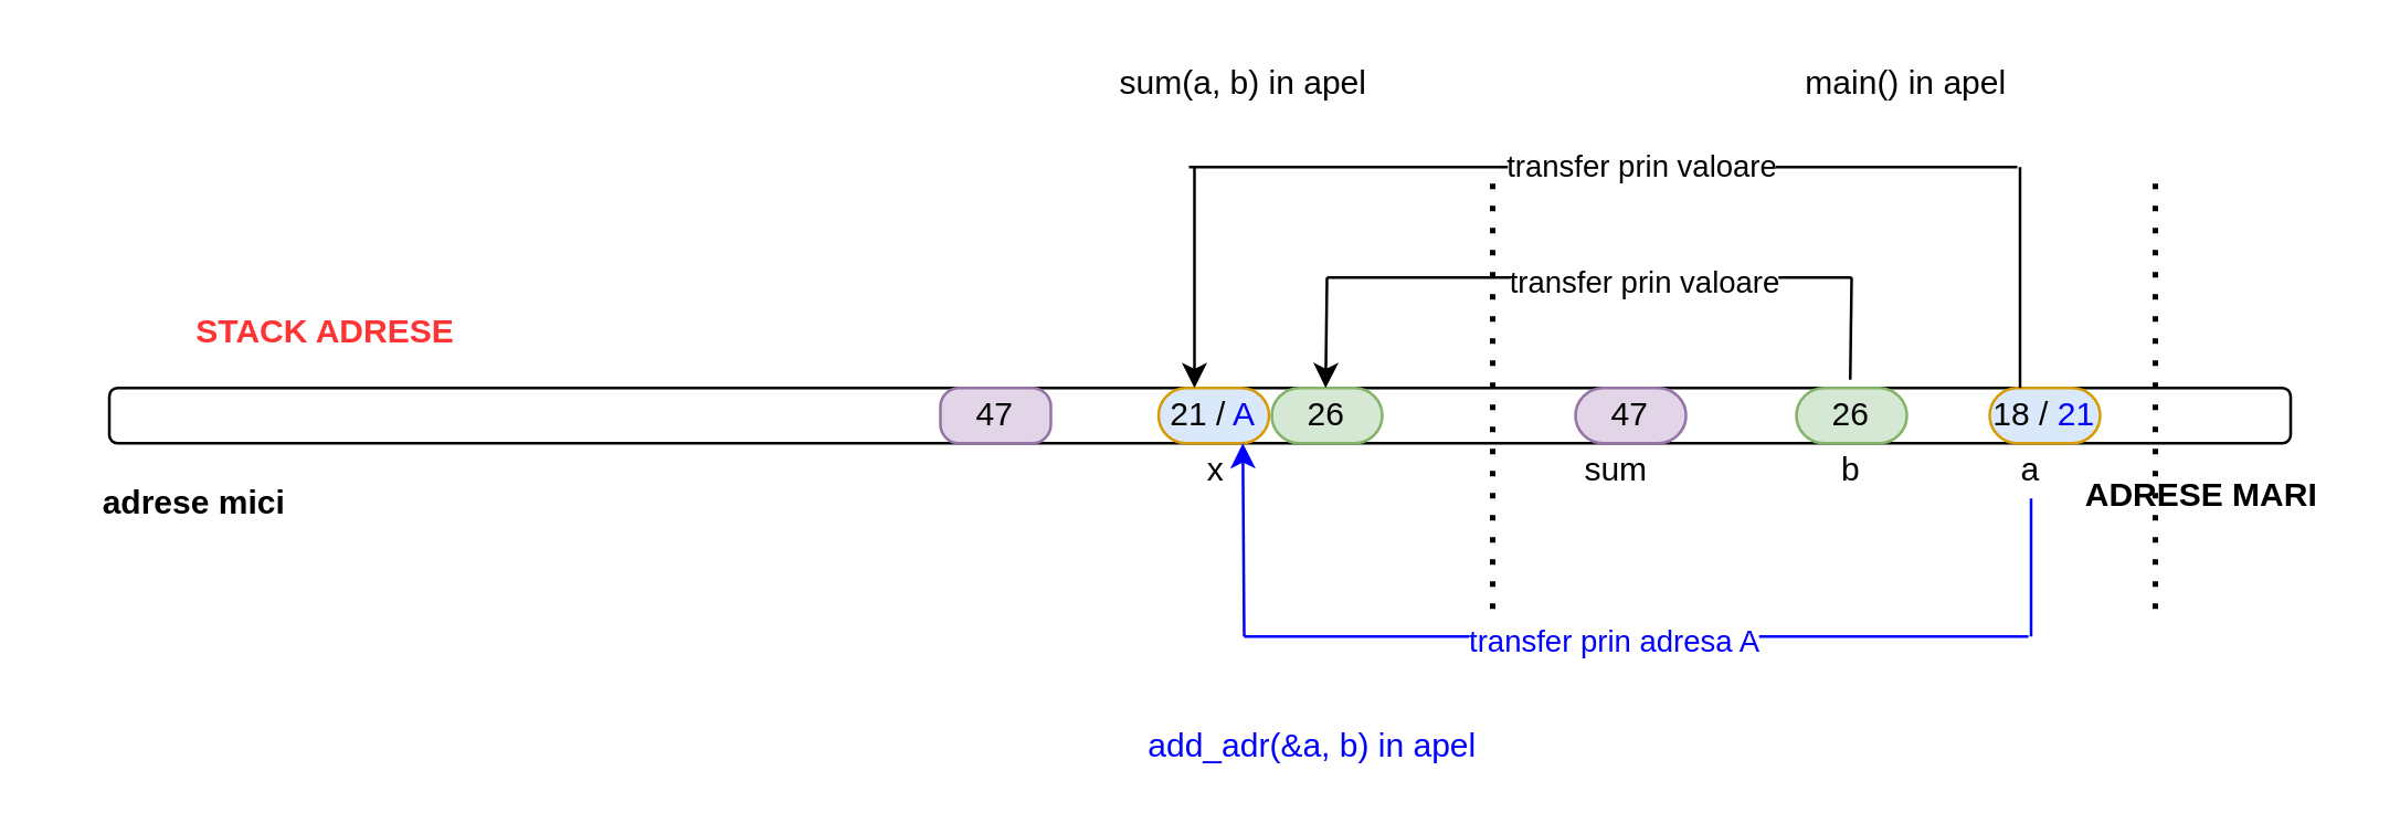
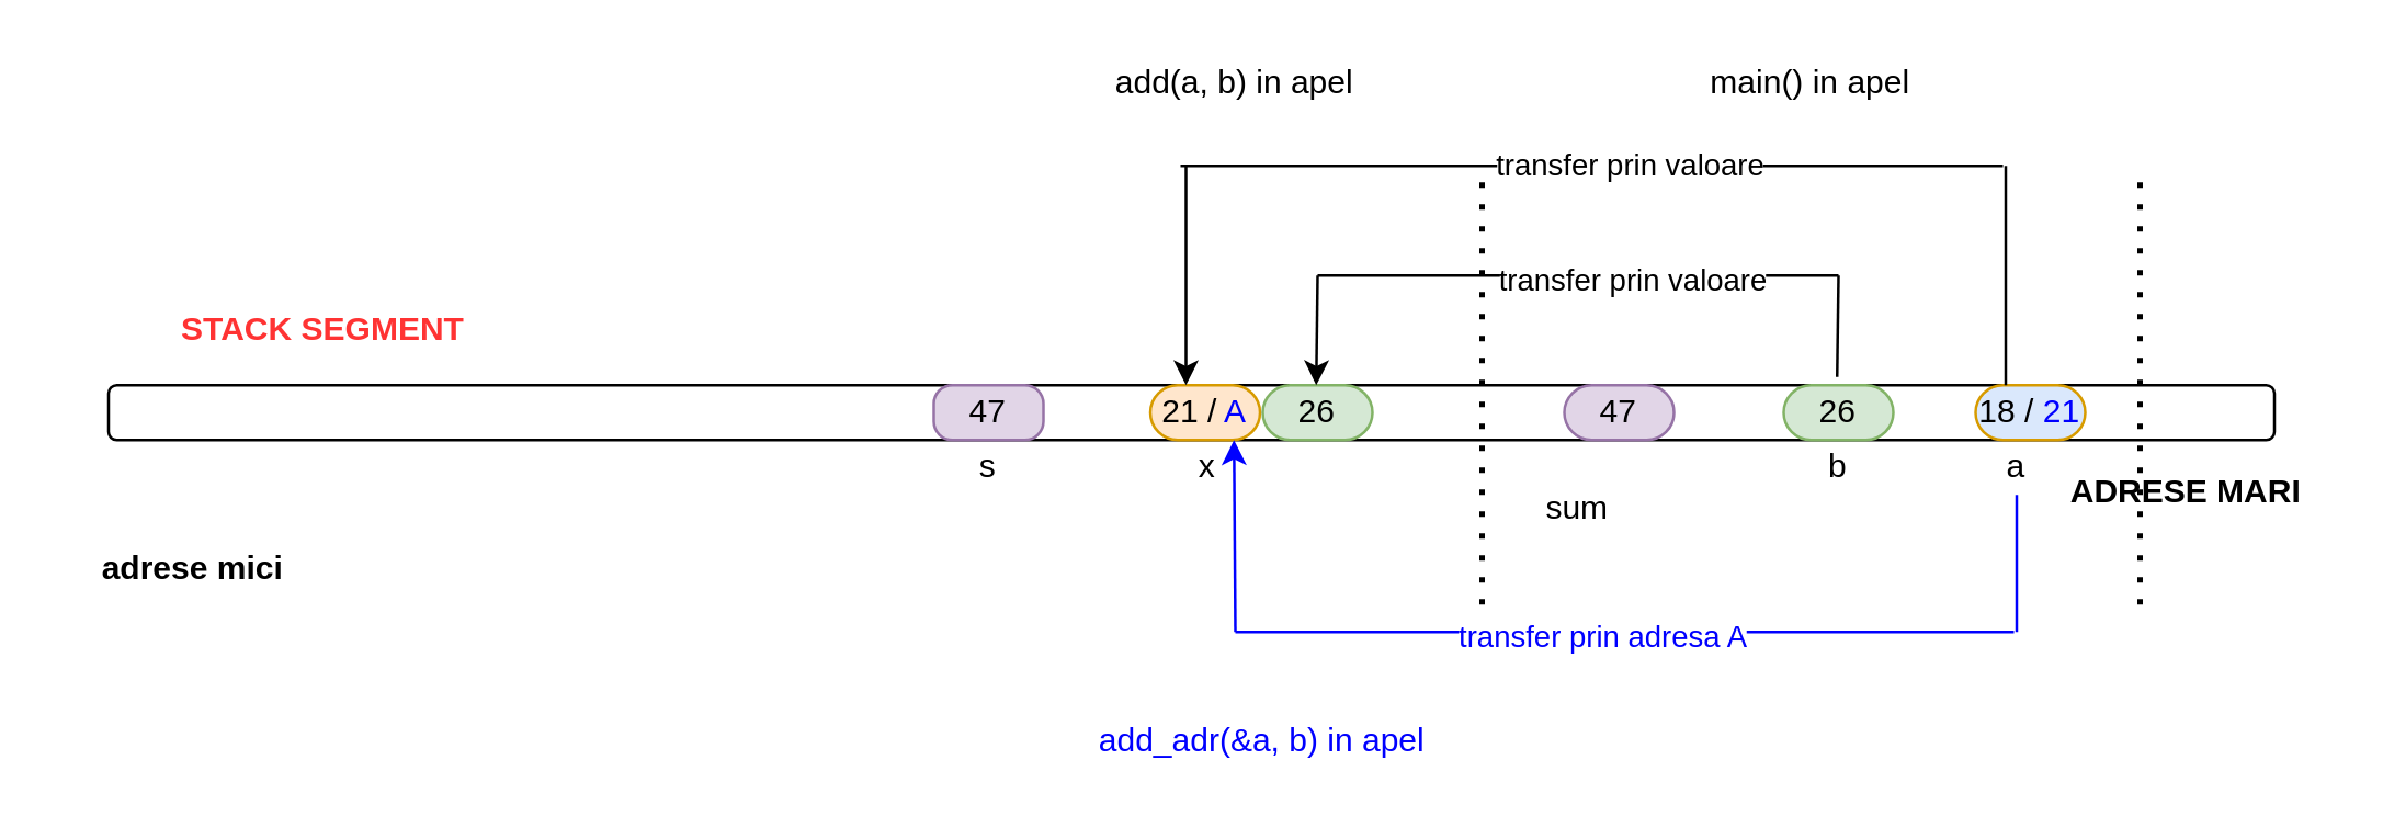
- <mxCell id="14" value="sum(a, b) in apel" style="text;html=1;strokeColor=none;fillColor=none;align=center;verticalAlign=middle;whiteSpace=wrap;rounded=0;" vertex="1" parent="1"><mxGeometry x="400" y="20" width="100" height="20" as="geometry" /></mxCell>
+ <mxCell id="14" value="add(a, b) in apel" style="text;html=1;strokeColor=none;fillColor=none;align=center;verticalAlign=middle;whiteSpace=wrap;rounded=0;" vertex="1" parent="1"><mxGeometry x="400" y="20" width="100" height="20" as="geometry" /></mxCell>
- <mxCell id="6" value="main() in apel" style="text;html=1;strokeColor=none;fillColor=none;align=center;verticalAlign=middle;whiteSpace=wrap;rounded=0;" vertex="1" parent="1"><mxGeometry x="640" y="20" width="100" height="20" as="geometry" /></mxCell>
+ <mxCell id="6" value="main() in apel" style="text;html=1;strokeColor=none;fillColor=none;align=center;verticalAlign=middle;whiteSpace=wrap;rounded=0;" vertex="1" parent="1"><mxGeometry x="610" y="20" width="100" height="20" as="geometry" /></mxCell>
- <mxCell id="33" value="STACK ADRESE" style="text;html=1;strokeColor=none;fillColor=none;align=center;verticalAlign=middle;whiteSpace=wrap;rounded=0;fontStyle=1;fontColor=#FF3333;" vertex="1" parent="1"><mxGeometry x="50" y="110" width="135" height="20" as="geometry" /></mxCell>
+ <mxCell id="33" value="STACK SEGMENT" style="text;html=1;strokeColor=none;fillColor=none;align=center;verticalAlign=middle;whiteSpace=wrap;rounded=0;fontStyle=1;fontColor=#FF3333;" vertex="1" parent="1"><mxGeometry x="50" y="110" width="135" height="20" as="geometry" /></mxCell>
- <mxCell id="15" value="21 / &lt;font color=&quot;#0000ff&quot;&gt;A&lt;/font&gt;" style="rounded=1;whiteSpace=wrap;html=1;fillColor=#dae8fc;strokeColor=#d79b00;arcSize=50;" vertex="1" parent="1"><mxGeometry x="419" y="140" width="40" height="20" as="geometry" /></mxCell>
+ <mxCell id="15" value="21 / &lt;font color=&quot;#0000ff&quot;&gt;A&lt;/font&gt;" style="rounded=1;whiteSpace=wrap;html=1;fillColor=#ffe6cc;strokeColor=#d79b00;arcSize=50;" vertex="1" parent="1"><mxGeometry x="419" y="140" width="40" height="20" as="geometry" /></mxCell>
+ <mxCell id="32" value="s" style="text;html=1;strokeColor=none;fillColor=none;align=center;verticalAlign=middle;whiteSpace=wrap;rounded=0;" vertex="1" parent="1"><mxGeometry x="345" y="160" width="30" height="20" as="geometry" /></mxCell>
- <mxCell id="12" value="sum" style="text;html=1;strokeColor=none;fillColor=none;align=center;verticalAlign=middle;whiteSpace=wrap;rounded=0;" vertex="1" parent="1"><mxGeometry x="570" y="160" width="30" height="20" as="geometry" /></mxCell>
+ <mxCell id="12" value="sum" style="text;html=1;strokeColor=none;fillColor=none;align=center;verticalAlign=middle;whiteSpace=wrap;rounded=0;" vertex="1" parent="1"><mxGeometry x="560" y="175" width="30" height="20" as="geometry" /></mxCell>
- <mxCell id="5" value="&lt;b&gt;adrese mici&lt;/b&gt;" style="text;html=1;strokeColor=none;fillColor=none;align=center;verticalAlign=middle;whiteSpace=wrap;rounded=0;" vertex="1" parent="1"><mxGeometry y="172" width="100" height="20" as="geometry" x="20" /></mxCell>
+ <mxCell id="5" value="&lt;b&gt;adrese mici&lt;/b&gt;" style="text;html=1;strokeColor=none;fillColor=none;align=center;verticalAlign=middle;whiteSpace=wrap;rounded=0;" vertex="1" parent="1"><mxGeometry x="20" y="197" width="100" height="20" as="geometry" /></mxCell>
- <mxCell id="26" value="add_adr(&amp;amp;a, b) in apel" style="text;html=1;strokeColor=none;fillColor=none;align=center;verticalAlign=middle;whiteSpace=wrap;rounded=0;fontColor=#0000FF;" vertex="1" parent="1"><mxGeometry x="385" y="260" width="180" height="20" as="geometry" /></mxCell>
+ <mxCell id="26" value="add_adr(&amp;amp;a, b) in apel" style="text;html=1;strokeColor=none;fillColor=none;align=center;verticalAlign=middle;whiteSpace=wrap;rounded=0;fontColor=#0000FF;" vertex="1" parent="1"><mxGeometry x="370" y="260" width="180" height="20" as="geometry" /></mxCell>
